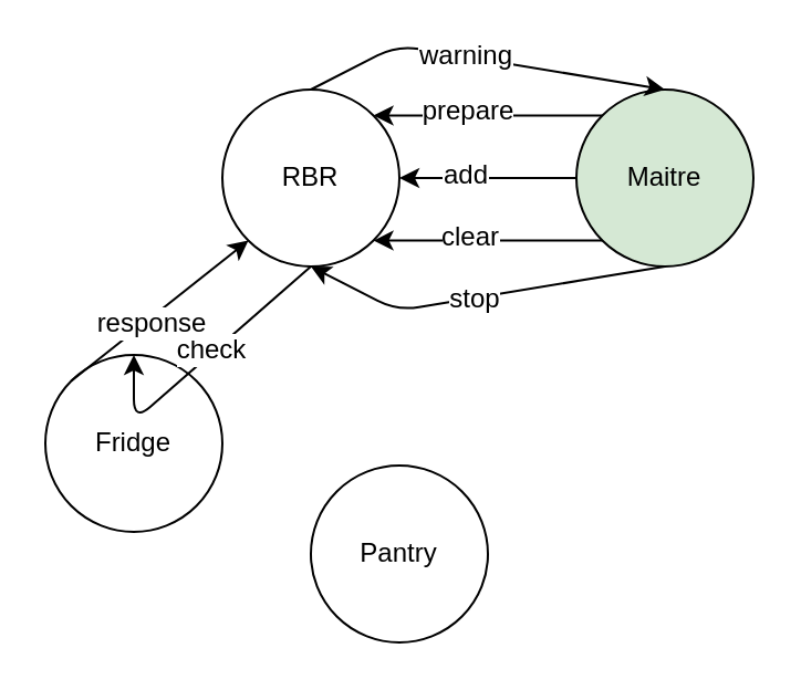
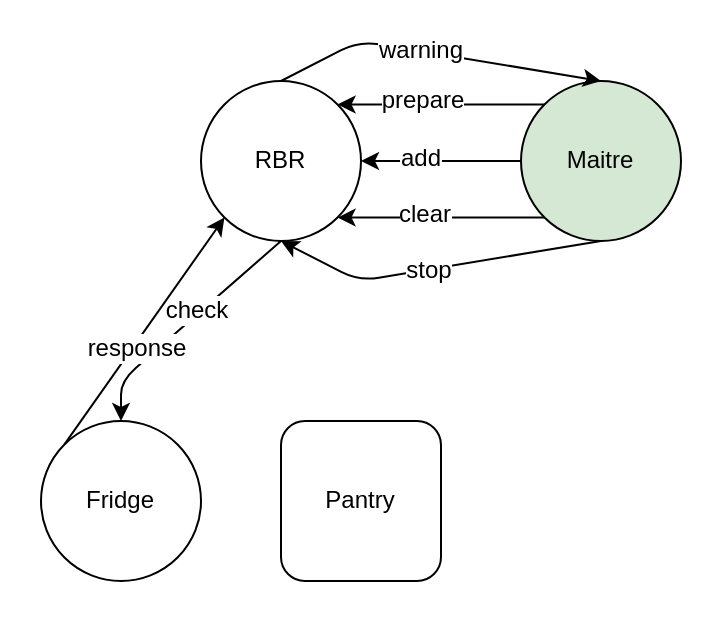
- <mxCell id="4" value="Fridge" style="ellipse;whiteSpace=wrap;html=1;aspect=fixed;" parent="1" vertex="1"><mxGeometry x="20" y="160" width="80" height="80" as="geometry" /></mxCell>
+ <mxCell id="4" value="Fridge" style="ellipse;whiteSpace=wrap;html=1;aspect=fixed;" parent="1" vertex="1"><mxGeometry x="20" y="210" width="80" height="80" as="geometry" /></mxCell>
- <mxCell id="5" value="Pantry" style="ellipse;whiteSpace=wrap;html=1;aspect=fixed;" parent="1" vertex="1"><mxGeometry x="140" y="210" width="80" height="80" as="geometry" /></mxCell>
+ <mxCell id="5" value="Pantry" style="whiteSpace=wrap;html=1;aspect=fixed;rounded=1;" parent="1" vertex="1"><mxGeometry x="140" y="210" width="80" height="80" as="geometry" /></mxCell>
